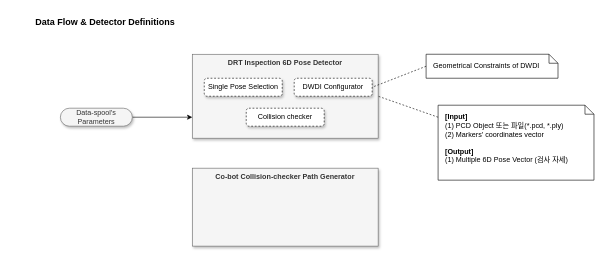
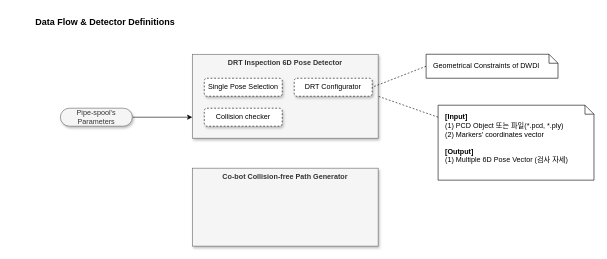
- <mxCell id="7" value="DWDI Configurator" style="rounded=1;whiteSpace=wrap;html=1;dashed=1;shadow=1;" vertex="1" parent="1"><mxGeometry x="490" y="130" width="130" height="30" as="geometry" /></mxCell>
+ <mxCell id="7" value="DRT Configurator" style="rounded=1;whiteSpace=wrap;html=1;dashed=1;shadow=1;" vertex="1" parent="1"><mxGeometry x="490" y="130" width="130" height="30" as="geometry" /></mxCell>
- <mxCell id="13" value="Data-spool's Parameters" style="rounded=1;whiteSpace=wrap;html=1;arcSize=50;fillColor=#f5f5f5;fontColor=#333333;strokeColor=#666666;shadow=1;" vertex="1" parent="1"><mxGeometry x="100" y="180" width="120" height="30" as="geometry" /></mxCell>
+ <mxCell id="13" value="Pipe-spool's Parameters" style="rounded=1;whiteSpace=wrap;html=1;arcSize=50;fillColor=#f5f5f5;fontColor=#333333;strokeColor=#666666;shadow=1;" vertex="1" parent="1"><mxGeometry x="100" y="180" width="120" height="30" as="geometry" /></mxCell>
- <mxCell id="5" value="Collision checker" style="rounded=1;whiteSpace=wrap;html=1;dashed=1;shadow=1;" vertex="1" parent="1"><mxGeometry x="410" y="180" width="130" height="30" as="geometry" /></mxCell>
+ <mxCell id="5" value="Collision checker" style="rounded=1;whiteSpace=wrap;html=1;dashed=1;shadow=1;" vertex="1" parent="1"><mxGeometry x="340" y="180" width="130" height="30" as="geometry" /></mxCell>
- <mxCell id="4" value="Co-bot Collision-checker Path Generator" style="rounded=0;whiteSpace=wrap;html=1;fillColor=#f5f5f5;strokeColor=#666666;shadow=1;fontColor=#333333;verticalAlign=top;fontStyle=1" vertex="1" parent="1"><mxGeometry x="320" y="280" width="310" height="130" as="geometry" /></mxCell>
+ <mxCell id="4" value="Co-bot Collision-free Path Generator" style="rounded=0;whiteSpace=wrap;html=1;fillColor=#f5f5f5;strokeColor=#666666;shadow=1;fontColor=#333333;verticalAlign=top;fontStyle=1" vertex="1" parent="1"><mxGeometry x="320" y="280" width="310" height="130" as="geometry" /></mxCell>
